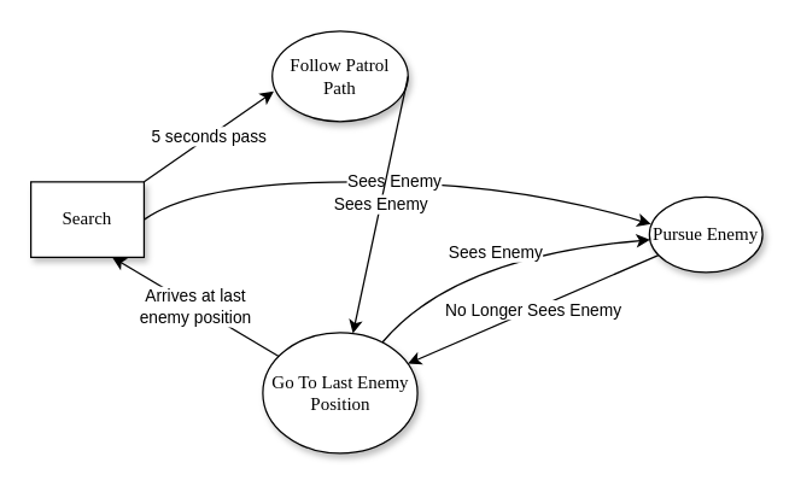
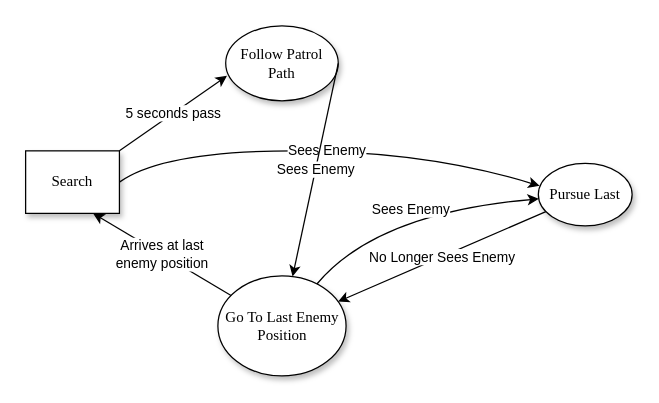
- <mxCell id="4" value="&lt;span&gt;Pursue Enemy&lt;/span&gt;" style="ellipse;whiteSpace=wrap;html=1;rounded=0;shadow=1;comic=0;labelBackgroundColor=none;strokeWidth=1;fontFamily=Verdana;fontSize=12;align=center;" vertex="1" parent="1"><mxGeometry x="430" y="130" width="75" height="50" as="geometry" /></mxCell>
+ <mxCell id="4" value="&lt;span&gt;Pursue Last&lt;/span&gt;" style="ellipse;whiteSpace=wrap;html=1;rounded=0;shadow=1;comic=0;labelBackgroundColor=none;strokeWidth=1;fontFamily=Verdana;fontSize=12;align=center;" vertex="1" parent="1"><mxGeometry x="430" y="130" width="75" height="50" as="geometry" /></mxCell>
